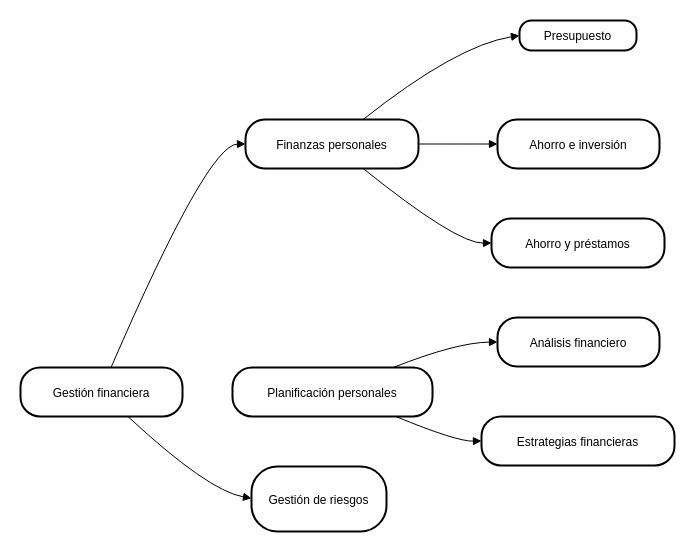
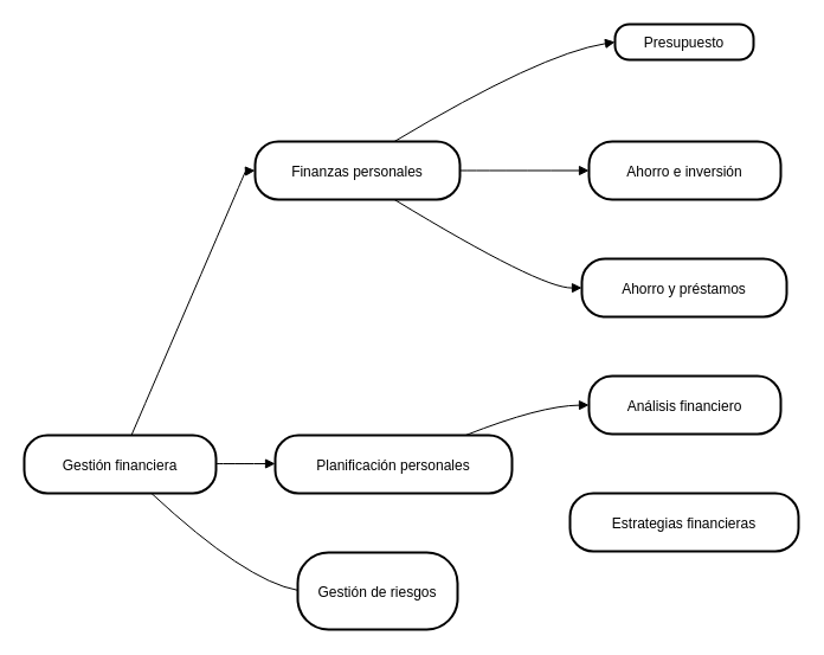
- <mxCell id="3" value="Finanzas personales" style="rounded=1;arcSize=40;strokeWidth=2" vertex="1" parent="1"><mxGeometry x="245" y="119" width="173" height="49" as="geometry" /></mxCell>
+ <mxCell id="3" value="Finanzas personales" style="rounded=1;arcSize=40;strokeWidth=2" vertex="1" parent="1"><mxGeometry x="215" y="119" width="173" height="49" as="geometry" /></mxCell>
+ <mxCell id="12" value="" style="curved=1;startArrow=none;endArrow=block;exitX=1;exitY=0.49;entryX=0;entryY=0.49;" edge="1" parent="1" source="2" target="4"><mxGeometry relative="1" as="geometry"><Array as="points" /></mxGeometry></mxCell>
- <mxCell id="17" value="" style="curved=1;startArrow=none;endArrow=block;exitX=0.81;exitY=0.99;entryX=0;entryY=0.5;" edge="1" parent="1" source="4" target="9"><mxGeometry relative="1" as="geometry"><Array as="points"><mxPoint x="456" y="441" /></Array></mxGeometry></mxCell>
- <mxCell id="18" value="" style="curved=1;startArrow=none;endArrow=block;exitX=0.66;exitY=0.99;entryX=0;entryY=0.49;" edge="1" parent="1" source="2" target="10"><mxGeometry relative="1" as="geometry"><Array as="points"><mxPoint x="207" y="490" /></Array></mxGeometry></mxCell>
+ <mxCell id="18" value="" style="curved=1;startArrow=none;endArrow=none;exitX=0.66;exitY=0.99;entryX=0;entryY=0.49;" edge="1" parent="1" source="2" target="10"><mxGeometry relative="1" as="geometry"><Array as="points"><mxPoint x="207" y="490" /></Array></mxGeometry></mxCell>
